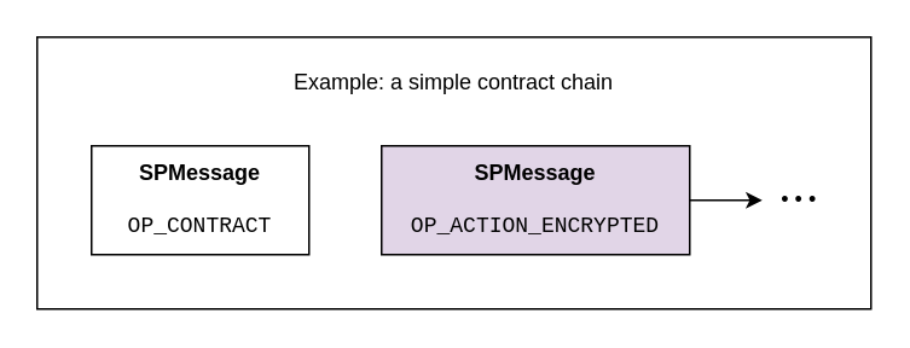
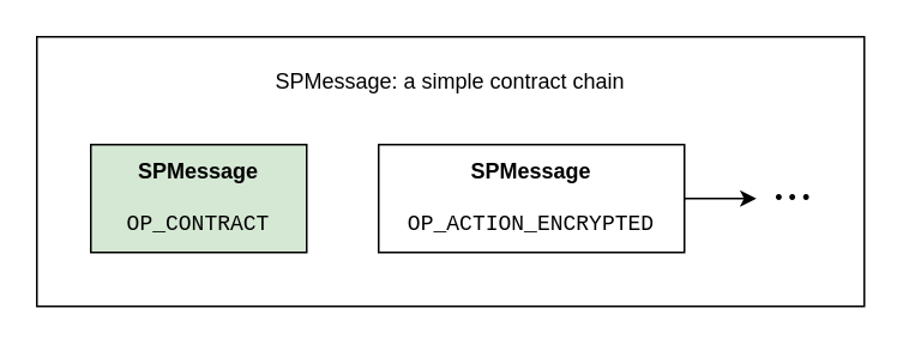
- <mxCell id="7" value="Example: a simple contract chain" style="text;html=1;strokeColor=none;fillColor=none;align=center;verticalAlign=middle;whiteSpace=wrap;rounded=0;" vertex="1" parent="1"><mxGeometry x="115" y="30" width="270" height="30" as="geometry" /></mxCell>
+ <mxCell id="7" value="SPMessage: a simple contract chain" style="text;html=1;strokeColor=none;fillColor=none;align=center;verticalAlign=middle;whiteSpace=wrap;rounded=0;" vertex="1" parent="1"><mxGeometry x="115" y="30" width="270" height="30" as="geometry" /></mxCell>
- <mxCell id="3" value="SPMessage&lt;br&gt;&lt;br&gt;&lt;span style=&quot;font-weight: normal;&quot;&gt;&lt;font face=&quot;Courier New&quot;&gt;OP_CONTRACT&lt;/font&gt;&lt;/span&gt;" style="rounded=0;whiteSpace=wrap;html=1;fontStyle=1" vertex="1" parent="1"><mxGeometry x="50" y="80" width="120" height="60" as="geometry" /></mxCell>
+ <mxCell id="3" value="SPMessage&lt;br&gt;&lt;br&gt;&lt;span style=&quot;font-weight: normal;&quot;&gt;&lt;font face=&quot;Courier New&quot;&gt;OP_CONTRACT&lt;/font&gt;&lt;/span&gt;" style="rounded=0;whiteSpace=wrap;html=1;fontStyle=1;fillColor=#d5e8d4;" vertex="1" parent="1"><mxGeometry x="50" y="80" width="120" height="60" as="geometry" /></mxCell>
- <mxCell id="5" value="SPMessage&lt;br&gt;&lt;span style=&quot;font-weight: normal;&quot;&gt;&lt;br&gt;&lt;font face=&quot;Courier New&quot;&gt;OP_ACTION_ENCRYPTED&lt;/font&gt;&lt;/span&gt;" style="whiteSpace=wrap;html=1;rounded=0;fontStyle=1;fillColor=#e1d5e7;" vertex="1" parent="1"><mxGeometry x="210" y="80" width="170" height="60" as="geometry" /></mxCell>
+ <mxCell id="5" value="SPMessage&lt;br&gt;&lt;span style=&quot;font-weight: normal;&quot;&gt;&lt;br&gt;&lt;font face=&quot;Courier New&quot;&gt;OP_ACTION_ENCRYPTED&lt;/font&gt;&lt;/span&gt;" style="whiteSpace=wrap;html=1;rounded=0;fontStyle=1;" vertex="1" parent="1"><mxGeometry x="210" y="80" width="170" height="60" as="geometry" /></mxCell>
